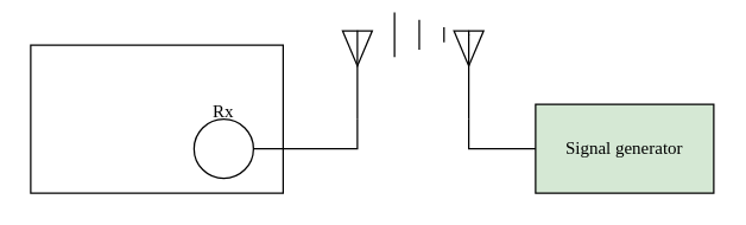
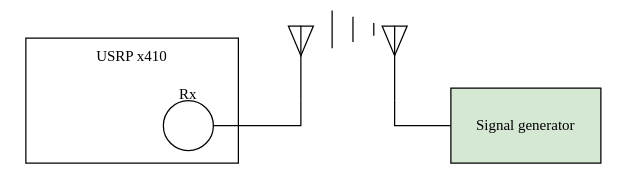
+ <mxCell id="3" value="USRP x410" style="text;html=1;align=center;verticalAlign=middle;whiteSpace=wrap;rounded=0;fontFamily=modern;fontSource=https%3A%2F%2Fsourceforge.net%2Fprojects%2Fcm-unicode%2F;" vertex="1" parent="1"><mxGeometry x="50" y="30" width="110" height="30" as="geometry" /></mxCell>
